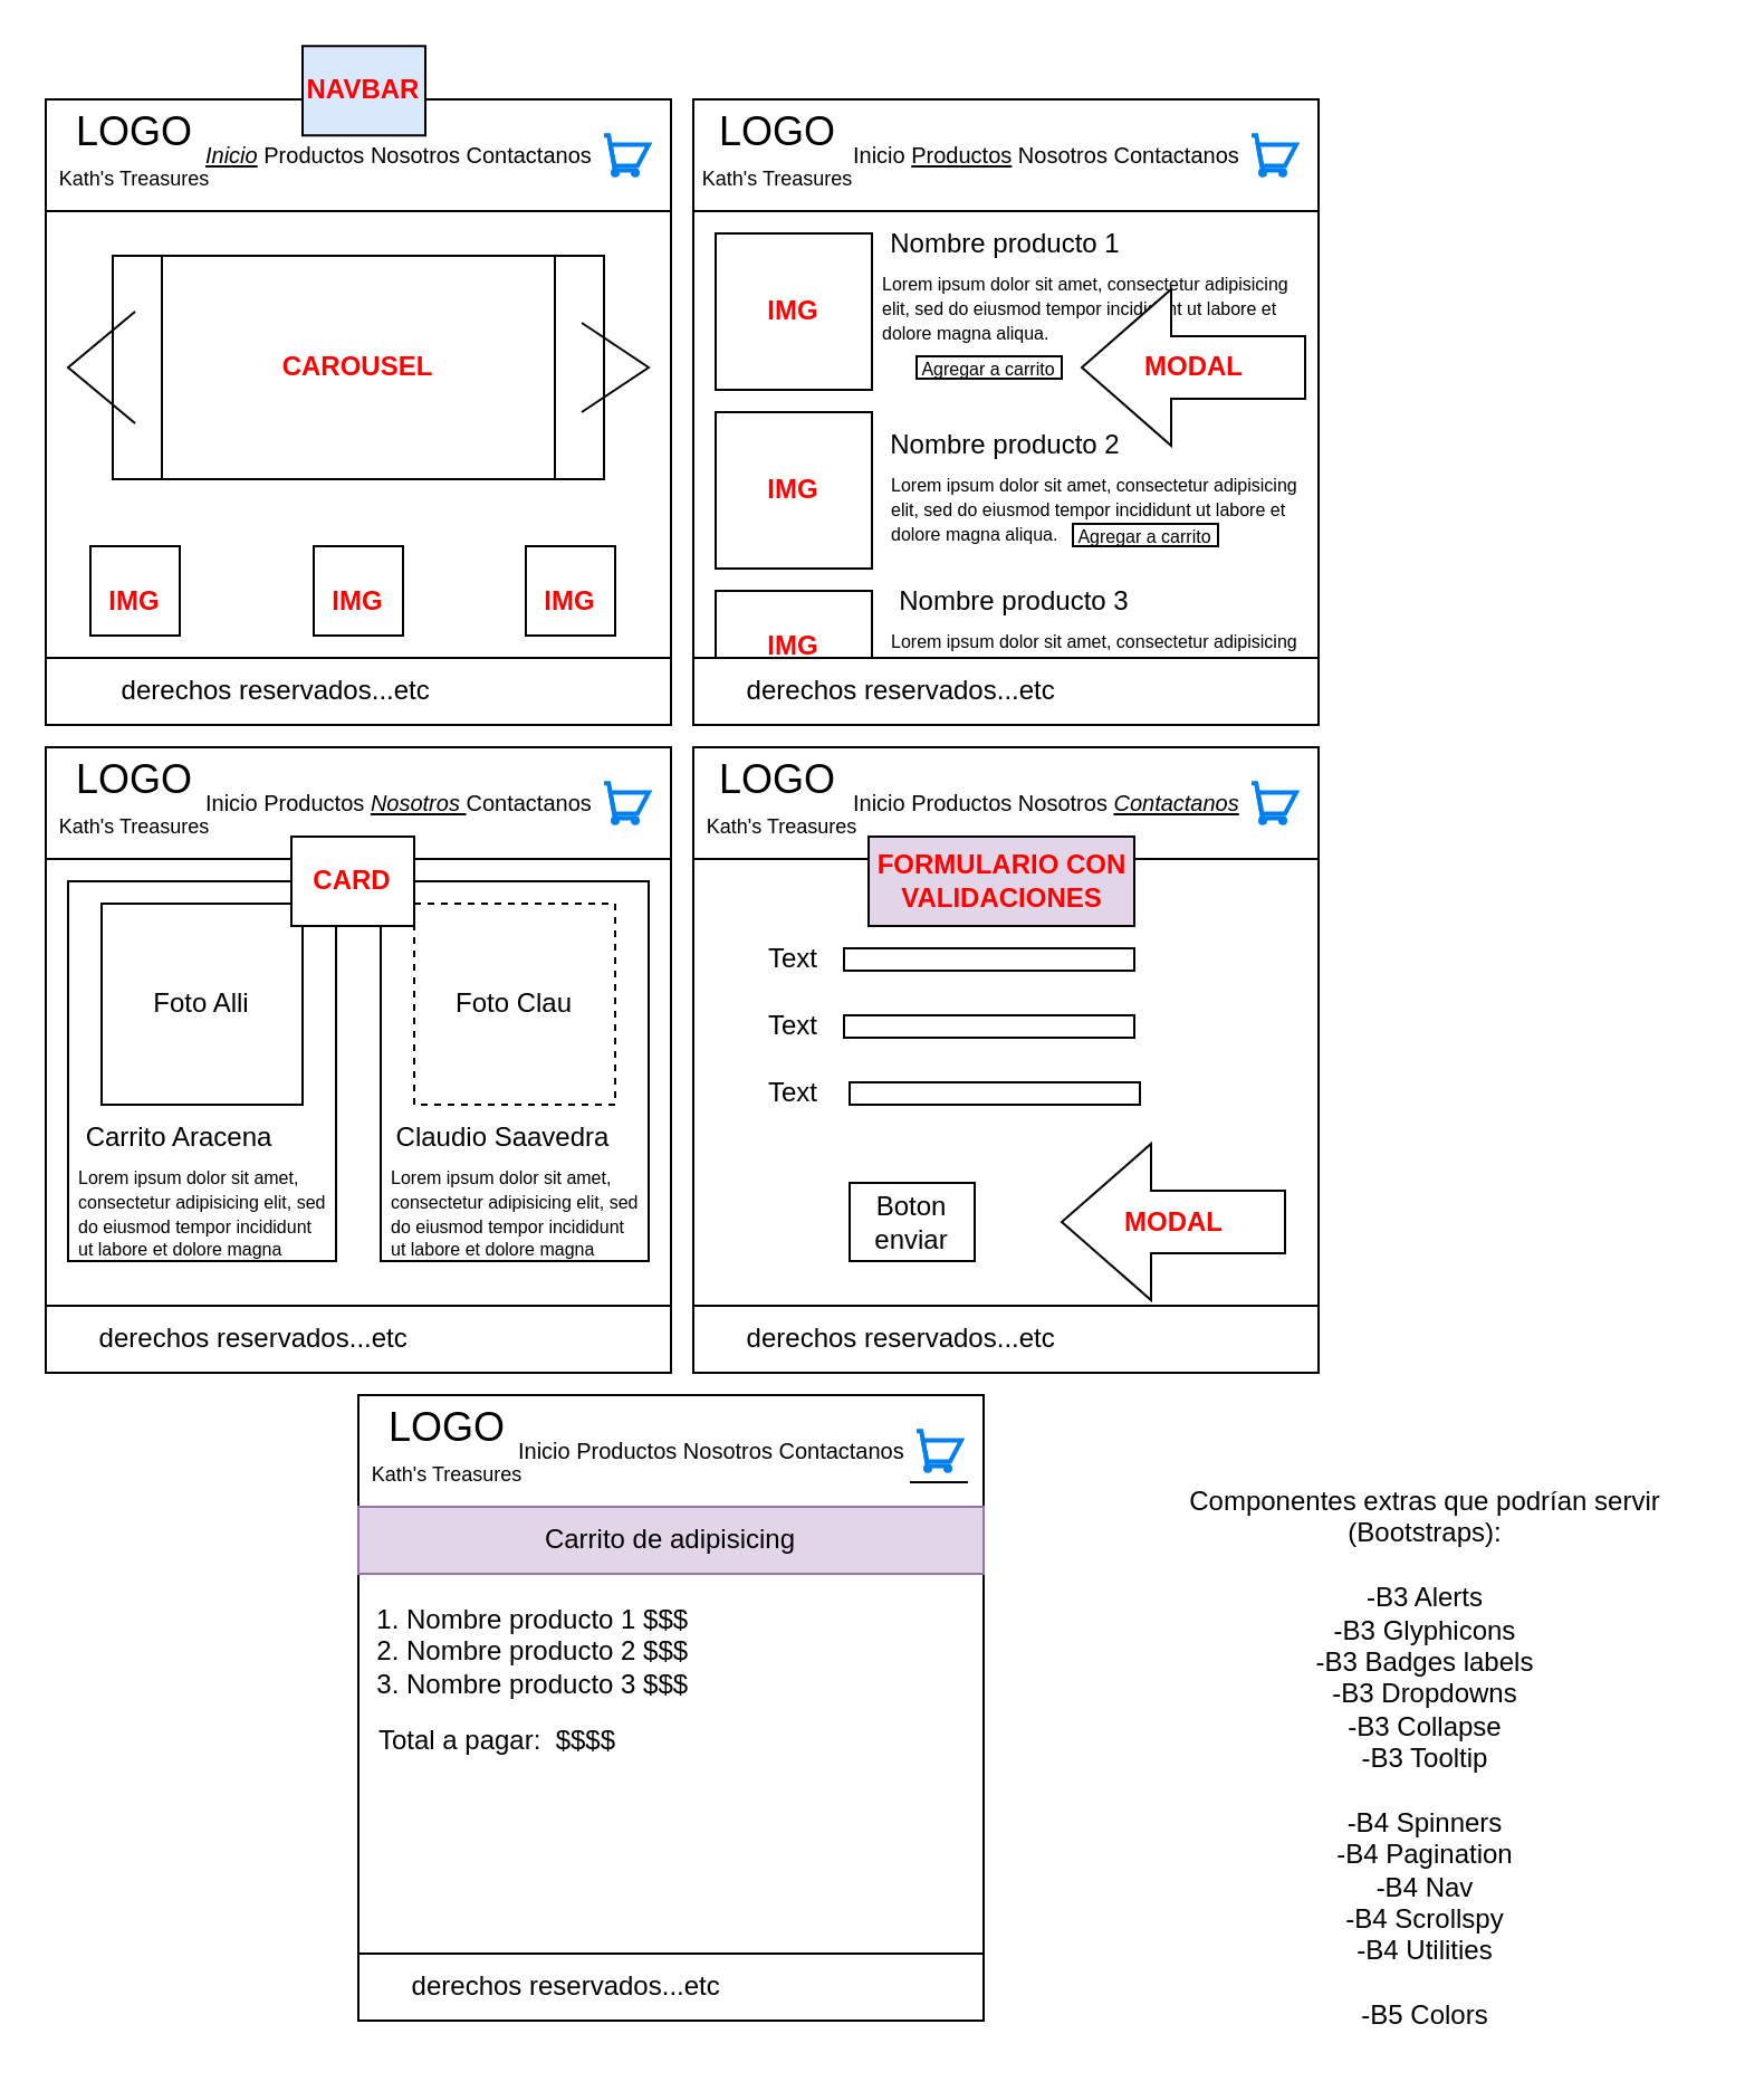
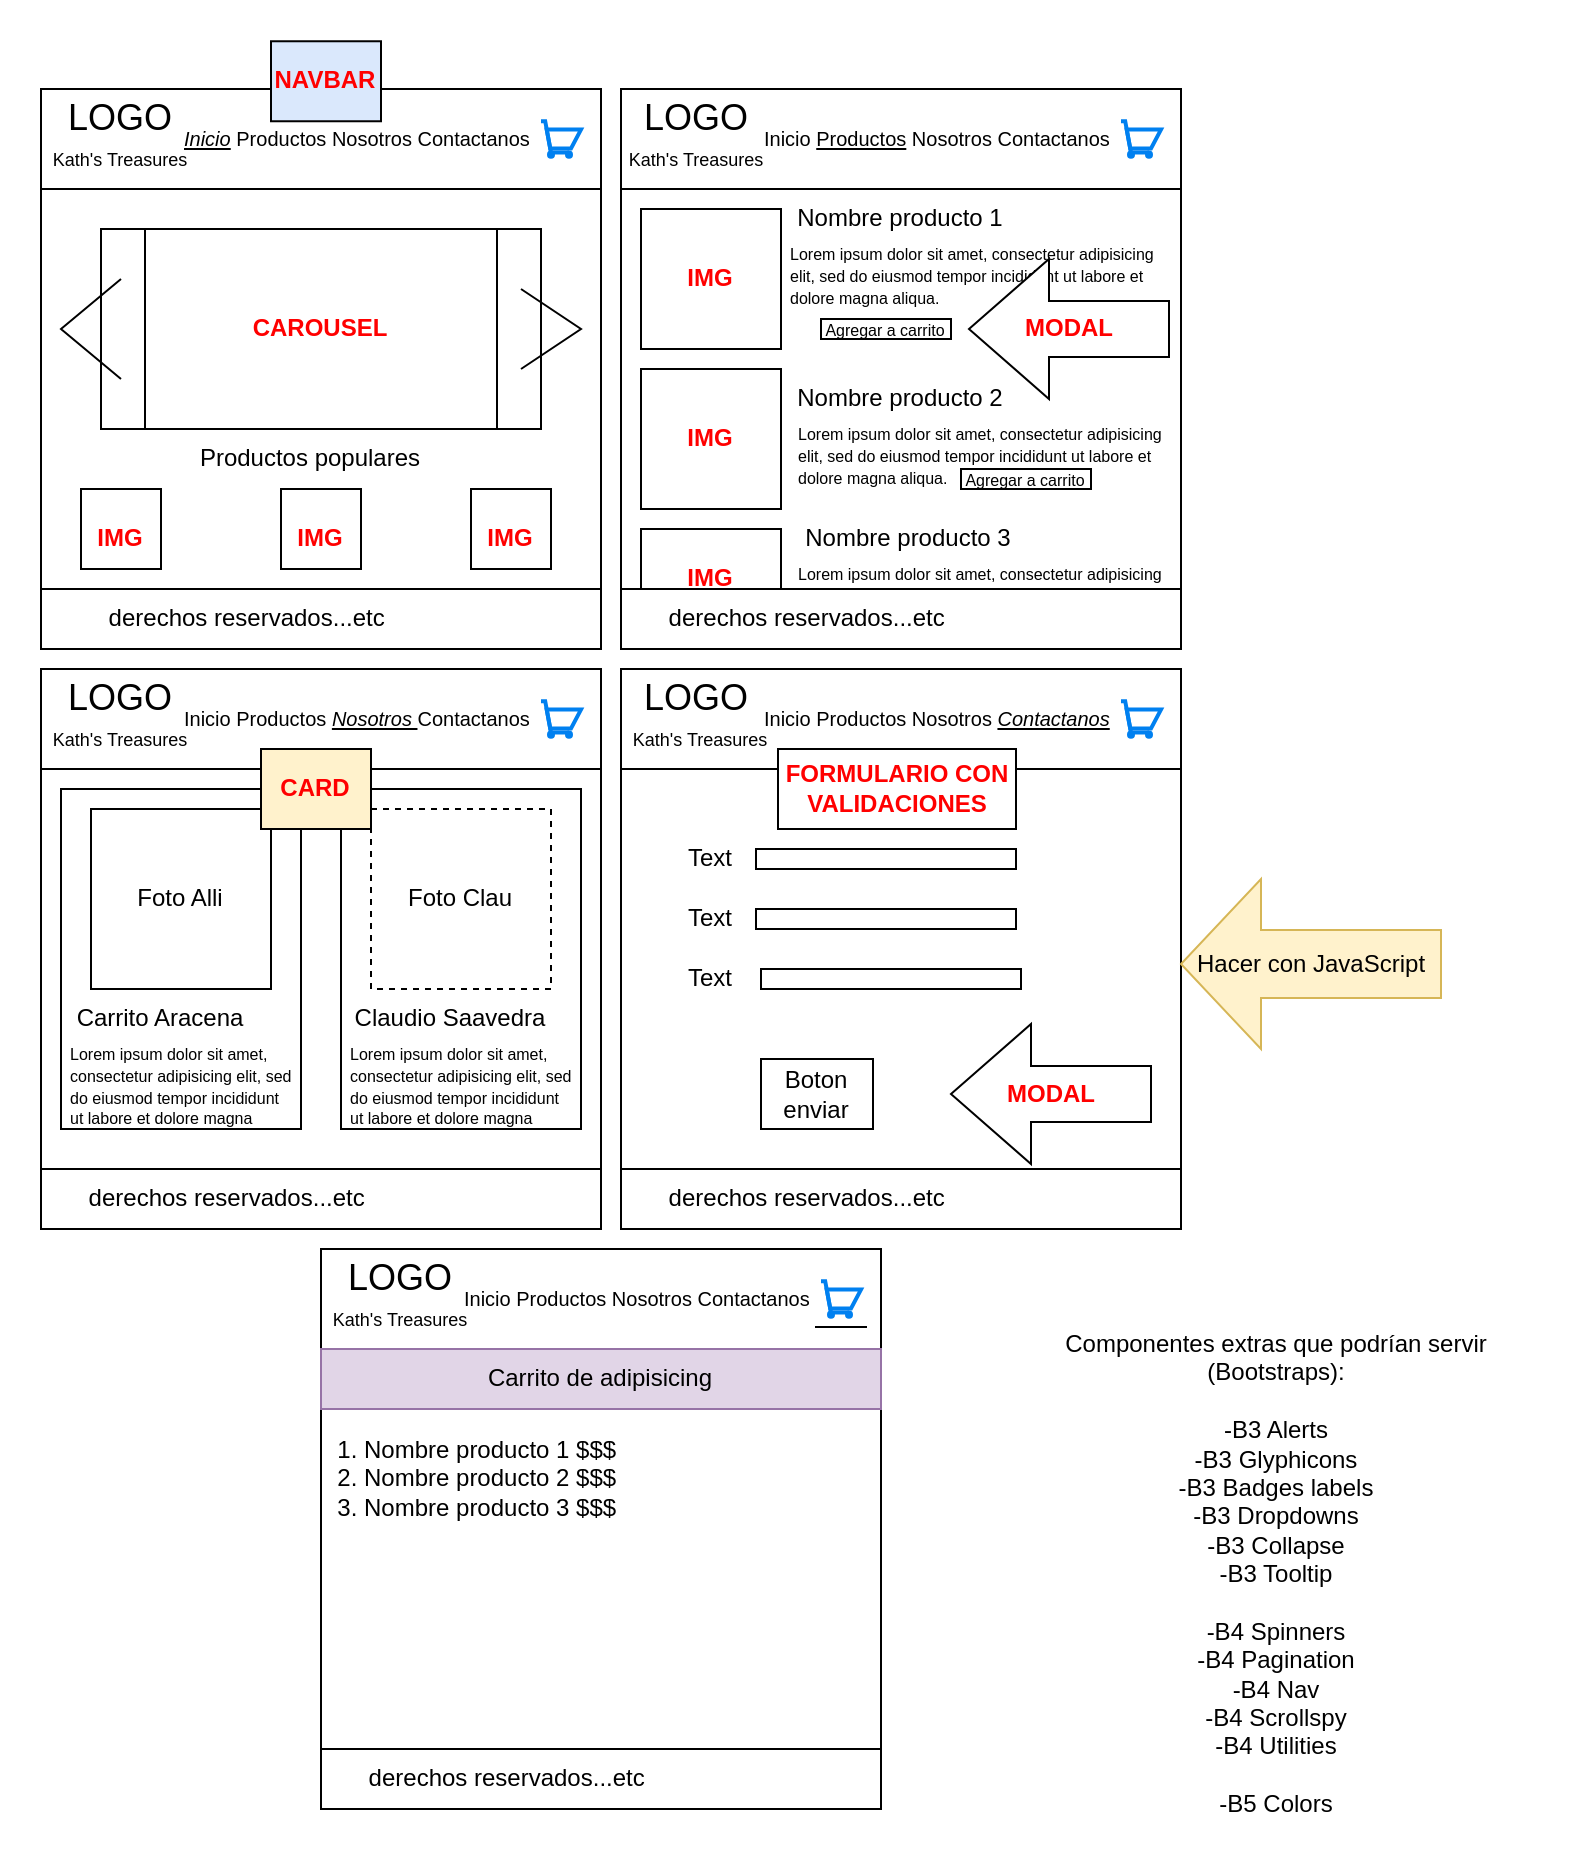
+ <mxCell id="41" value="Productos populares" style="text;html=1;strokeColor=none;fillColor=none;align=center;verticalAlign=middle;whiteSpace=wrap;rounded=0;" vertex="1" parent="1"><mxGeometry x="90" y="214" width="130" height="30" as="geometry" /></mxCell>
- <mxCell id="61" value="&lt;b&gt;&lt;font color=&quot;#ff0000&quot;&gt;CARD&lt;/font&gt;&lt;/b&gt;" style="rounded=0;whiteSpace=wrap;html=1;" vertex="1" parent="1"><mxGeometry x="130" y="374" width="55" height="40" as="geometry" /></mxCell>
+ <mxCell id="61" value="&lt;b&gt;&lt;font color=&quot;#ff0000&quot;&gt;CARD&lt;/font&gt;&lt;/b&gt;" style="rounded=0;whiteSpace=wrap;html=1;fillColor=#fff2cc;" vertex="1" parent="1"><mxGeometry x="130" y="374" width="55" height="40" as="geometry" /></mxCell>
- <mxCell id="82" value="&lt;font color=&quot;#ff0000&quot;&gt;&lt;b&gt;FORMULARIO CON VALIDACIONES&lt;/b&gt;&lt;/font&gt;" style="rounded=0;whiteSpace=wrap;html=1;fillColor=#e1d5e7;" vertex="1" parent="1"><mxGeometry x="388.5" y="374" width="119" height="40" as="geometry" /></mxCell>
+ <mxCell id="82" value="&lt;font color=&quot;#ff0000&quot;&gt;&lt;b&gt;FORMULARIO CON VALIDACIONES&lt;/b&gt;&lt;/font&gt;" style="rounded=0;whiteSpace=wrap;html=1;" vertex="1" parent="1"><mxGeometry x="388.5" y="374" width="119" height="40" as="geometry" /></mxCell>
+ <mxCell id="86" value="Hacer con JavaScript" style="html=1;shadow=0;dashed=0;align=center;verticalAlign=middle;shape=mxgraph.arrows2.arrow;dy=0.6;dx=40;flipH=1;notch=0;fillColor=#fff2cc;strokeColor=#d6b656;" vertex="1" parent="1"><mxGeometry x="590" y="439" width="130" height="85" as="geometry" /></mxCell>
- <mxCell id="84" value="Total a pagar:&amp;nbsp; $$$$" style="text;html=1;strokeColor=none;fillColor=none;align=center;verticalAlign=middle;whiteSpace=wrap;rounded=0;" vertex="1" parent="1"><mxGeometry x="160" y="764" width="125" height="30" as="geometry" /></mxCell>
